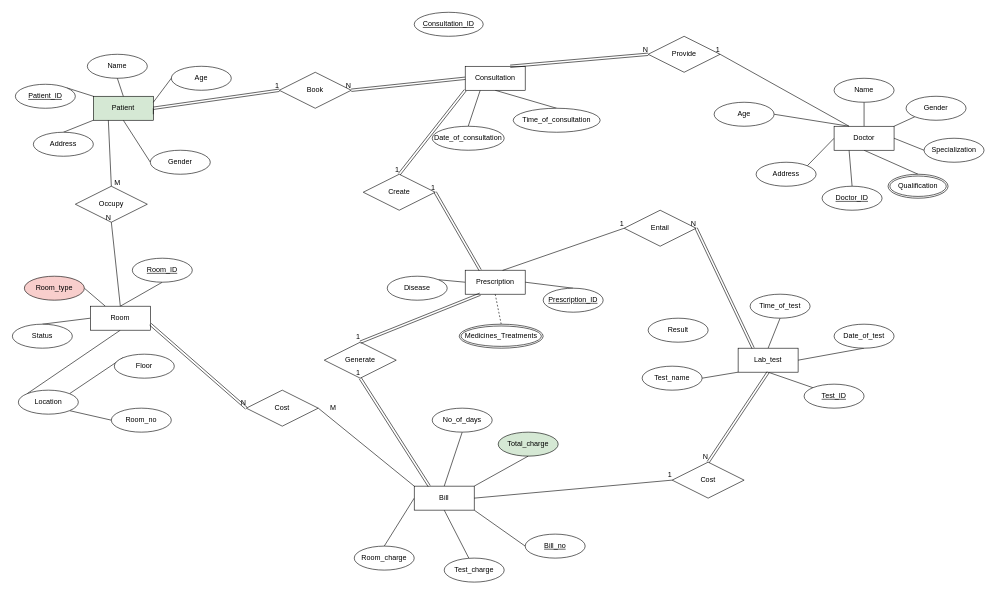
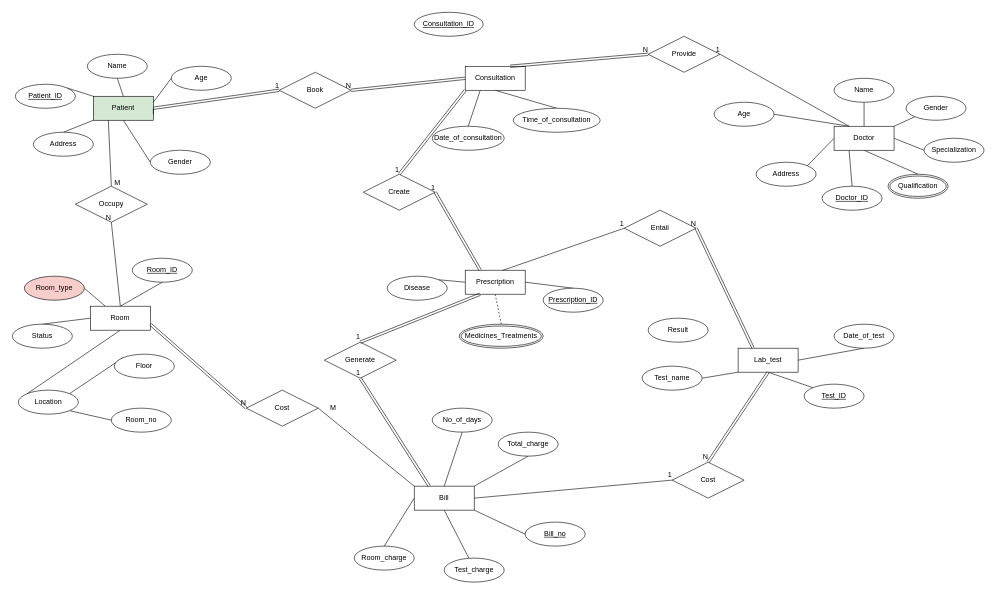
- <mxCell id="58" value="Time_of_test" style="ellipse;whiteSpace=wrap;html=1;align=center;" parent="1" vertex="1"><mxGeometry x="1250" y="490" width="100" height="40" as="geometry" /></mxCell>
- <mxCell id="22" style="edgeStyle=none;rounded=0;orthogonalLoop=1;jettySize=auto;html=1;exitX=0.5;exitY=0;exitDx=0;exitDy=0;entryX=0.5;entryY=1;entryDx=0;entryDy=0;endArrow=none;endFill=0;" parent="1" source="26" target="58" edge="1"><mxGeometry relative="1" as="geometry" /></mxCell>
- <mxCell id="114" value="Total_charge" style="ellipse;whiteSpace=wrap;html=1;align=center;fillColor=#d5e8d4;" vertex="1" parent="1"><mxGeometry x="830" y="720" width="100" height="40" as="geometry" /></mxCell>
+ <mxCell id="114" value="Total_charge" style="ellipse;whiteSpace=wrap;html=1;align=center;" vertex="1" parent="1"><mxGeometry x="830" y="720" width="100" height="40" as="geometry" /></mxCell>
- <mxCell id="64" value="Bill_no" style="ellipse;whiteSpace=wrap;html=1;align=center;fontStyle=4;" parent="1" vertex="1"><mxGeometry x="875" y="890" width="100" height="40" as="geometry" /></mxCell>
+ <mxCell id="64" value="Bill_no" style="ellipse;whiteSpace=wrap;html=1;align=center;fontStyle=4;" parent="1" vertex="1"><mxGeometry x="875" y="870" width="100" height="40" as="geometry" /></mxCell>
